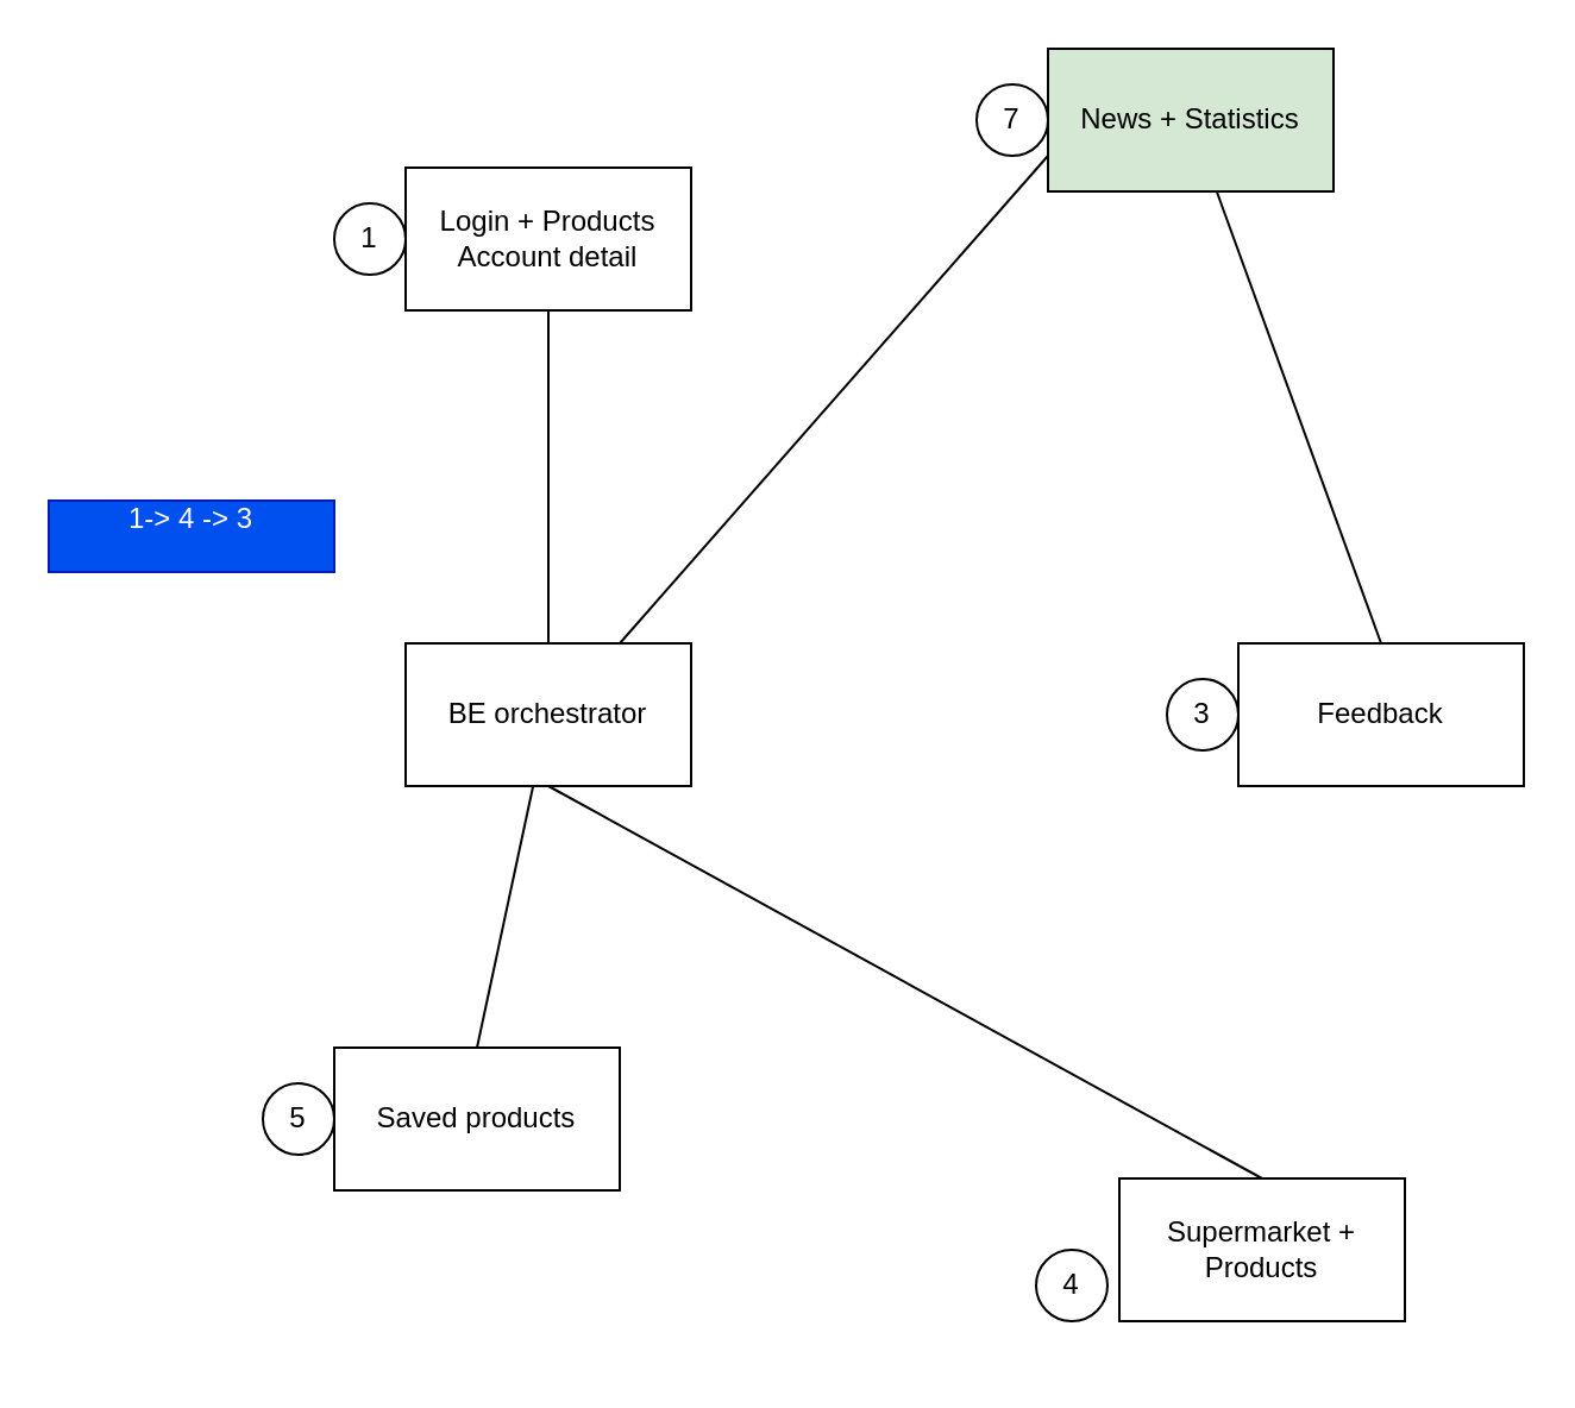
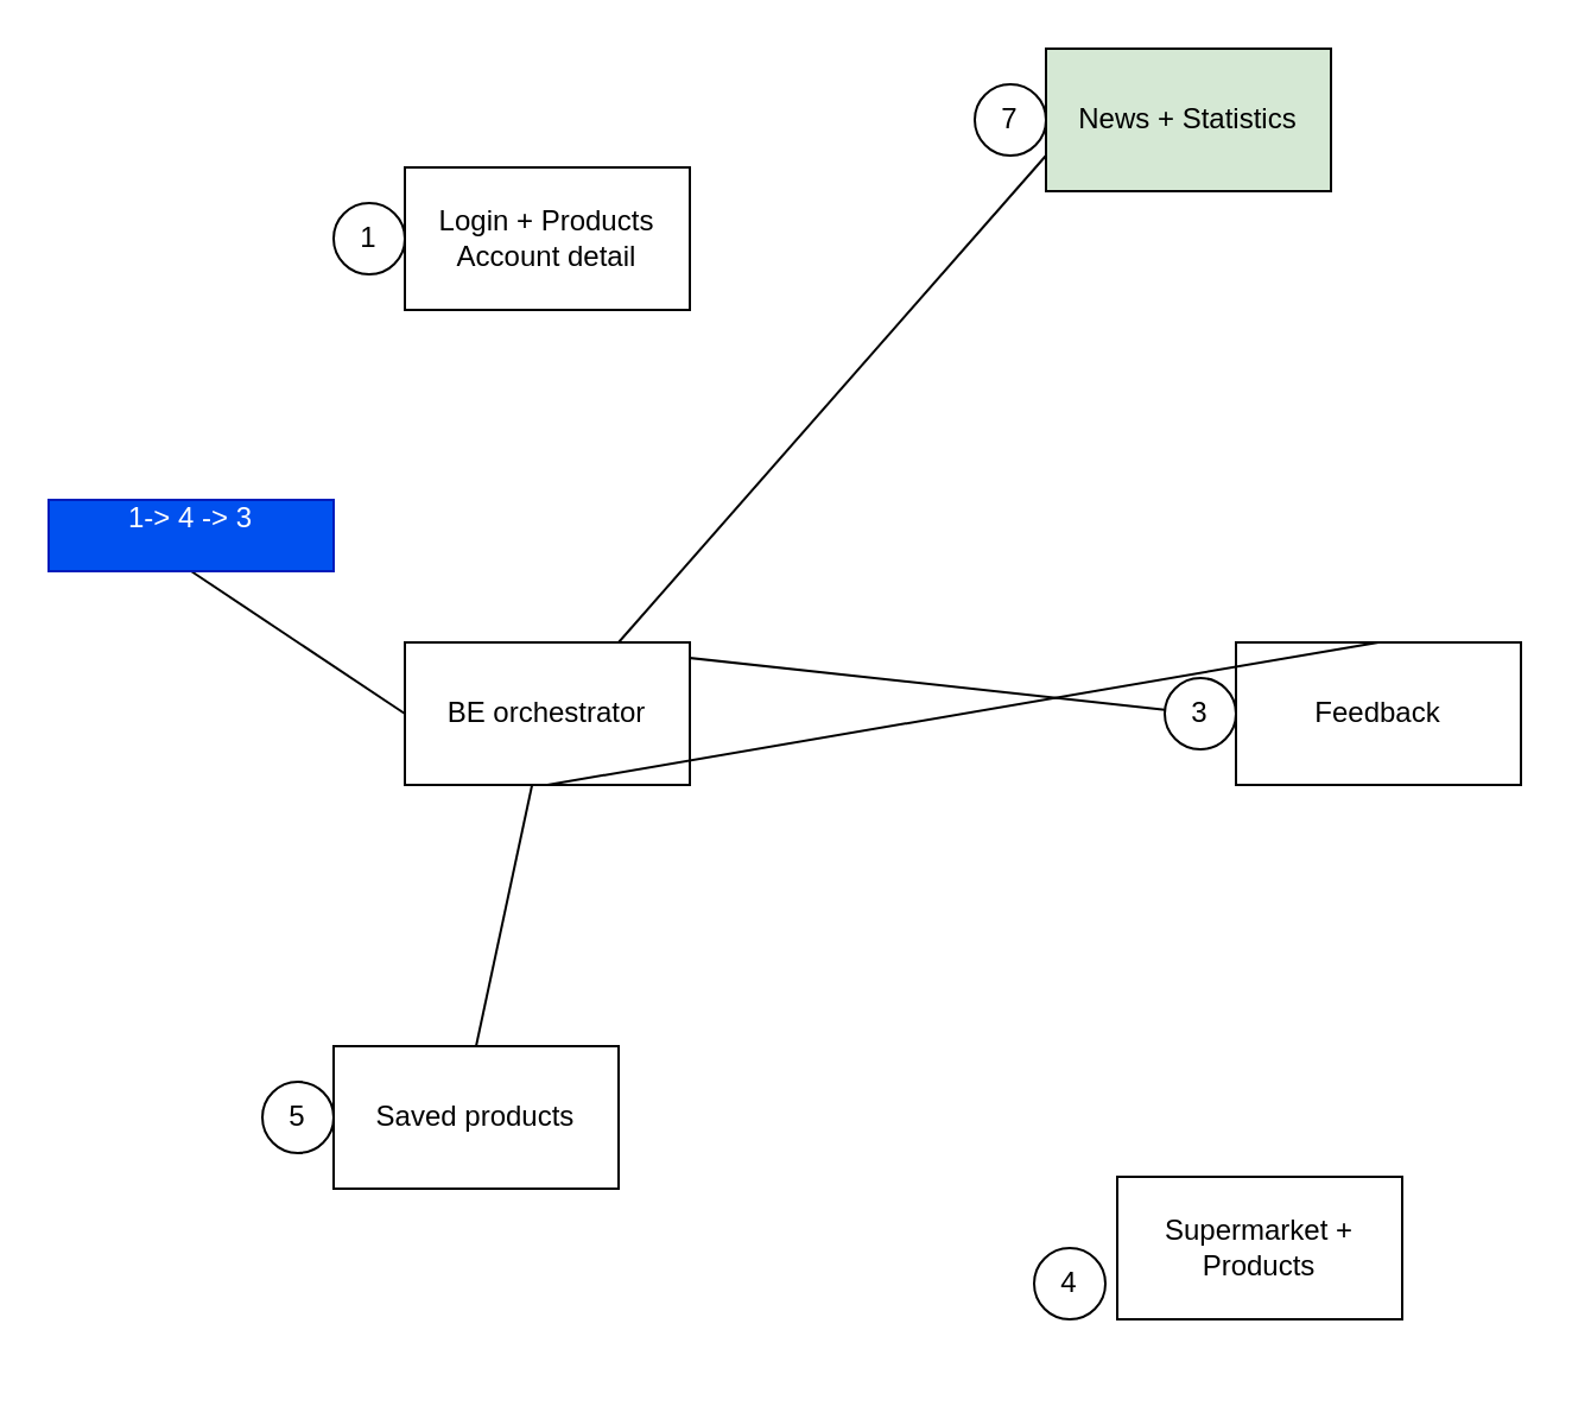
- <mxCell id="19" style="edgeStyle=none;html=1;exitX=0.5;exitY=0;exitDx=0;exitDy=0;startArrow=none;startFill=0;endArrow=none;endFill=0;" parent="1" source="17" target="21" edge="1"><mxGeometry relative="1" as="geometry" /></mxCell>
+ <mxCell id="19" style="edgeStyle=none;html=1;exitX=0.5;exitY=0;exitDx=0;exitDy=0;entryX=0.5;entryY=1;entryDx=0;entryDy=0;startArrow=none;startFill=0;endArrow=none;endFill=0;" parent="1" source="17" target="4" edge="1"><mxGeometry relative="1" as="geometry" /></mxCell>
- <mxCell id="2" style="edgeStyle=none;html=1;exitX=0.5;exitY=0;exitDx=0;exitDy=0;startArrow=none;startFill=0;endArrow=none;endFill=0;" parent="1" source="4" target="12" edge="1"><mxGeometry relative="1" as="geometry"><mxPoint x="370" y="190" as="targetPoint" /></mxGeometry></mxCell>
+ <mxCell id="2" style="edgeStyle=none;html=1;exitX=0.5;exitY=0;exitDx=0;exitDy=0;startArrow=none;startFill=0;endArrow=none;endFill=0;" parent="1" source="4" target="18" edge="1"><mxGeometry relative="1" as="geometry"><mxPoint x="370" y="190" as="targetPoint" /></mxGeometry></mxCell>
+ <mxCell id="5" style="edgeStyle=none;html=1;exitX=0.5;exitY=1;exitDx=0;exitDy=0;entryX=0;entryY=0.5;entryDx=0;entryDy=0;startArrow=none;startFill=0;endArrow=none;endFill=0;" parent="1" source="6" target="4" edge="1"><mxGeometry relative="1" as="geometry" /></mxCell>
- <mxCell id="7" style="edgeStyle=none;html=1;entryX=0.5;entryY=0;entryDx=0;entryDy=0;startArrow=none;startFill=0;endArrow=none;endFill=0;exitX=0.5;exitY=1;exitDx=0;exitDy=0;" parent="1" source="4" target="24" edge="1"><mxGeometry relative="1" as="geometry"><mxPoint x="416.667" y="270" as="sourcePoint" /></mxGeometry></mxCell>
